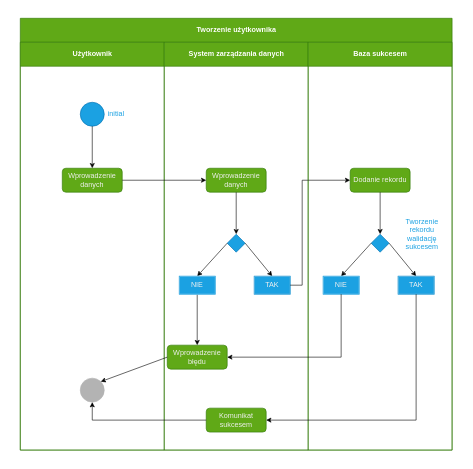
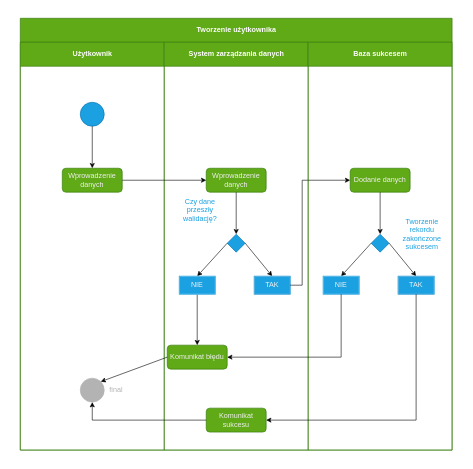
- <mxCell id="6" value="initial" style="text;html=1;align=center;verticalAlign=middle;whiteSpace=wrap;rounded=0;fontColor=#1BA1E2;" parent="4" vertex="1"><mxGeometry x="40" y="10" width="40" height="20" as="geometry" /></mxCell>
- <mxCell id="43" value="Dodanie rekordu" style="text;html=1;strokeColor=none;fillColor=none;align=center;verticalAlign=middle;whiteSpace=wrap;rounded=0;fontColor=#F0F0F0;" parent="41" vertex="1"><mxGeometry width="100" height="40" as="geometry" /></mxCell>
+ <mxCell id="43" value="Dodanie danych" style="text;html=1;strokeColor=none;fillColor=none;align=center;verticalAlign=middle;whiteSpace=wrap;rounded=0;fontColor=#F0F0F0;" parent="41" vertex="1"><mxGeometry width="100" height="40" as="geometry" /></mxCell>
+ <mxCell id="20" value="Czy dane przeszły walidację?" style="text;html=1;strokeColor=none;fillColor=none;align=center;verticalAlign=middle;whiteSpace=wrap;rounded=0;fontColor=#1BA1E2;" parent="14" vertex="1"><mxGeometry x="20" y="250" width="80" height="60" as="geometry" /></mxCell>
- <mxCell id="46" value="Tworzenie rekordu walidację sukcesem" style="text;html=1;strokeColor=none;fillColor=none;align=center;verticalAlign=middle;whiteSpace=wrap;rounded=0;fontColor=#1BA1E2;" vertex="1" parent="40"><mxGeometry x="150" y="290" width="80" height="60" as="geometry" /></mxCell>
+ <mxCell id="46" value="Tworzenie rekordu zakończone sukcesem" style="text;html=1;strokeColor=none;fillColor=none;align=center;verticalAlign=middle;whiteSpace=wrap;rounded=0;fontColor=#1BA1E2;" vertex="1" parent="40"><mxGeometry x="150" y="290" width="80" height="60" as="geometry" /></mxCell>
- <mxCell id="25" value="Wprowadzenie błędu" style="text;html=1;strokeColor=none;fillColor=none;align=center;verticalAlign=middle;whiteSpace=wrap;rounded=0;fontColor=#F0F0F0;" parent="23" vertex="1"><mxGeometry width="100" height="40" as="geometry" /></mxCell>
+ <mxCell id="25" value="Komunikat błędu" style="text;html=1;strokeColor=none;fillColor=none;align=center;verticalAlign=middle;whiteSpace=wrap;rounded=0;fontColor=#F0F0F0;" parent="23" vertex="1"><mxGeometry width="100" height="40" as="geometry" /></mxCell>
+ <mxCell id="13" value="final" style="text;html=1;align=center;verticalAlign=middle;whiteSpace=wrap;rounded=0;fontColor=#B3B3B3;" parent="11" vertex="1"><mxGeometry x="40" y="10" width="40" height="20" as="geometry" /></mxCell>
- <mxCell id="29" value="Komunikat sukcesem" style="text;html=1;strokeColor=none;fillColor=none;align=center;verticalAlign=middle;whiteSpace=wrap;rounded=0;fontColor=#F0F0F0;" parent="27" vertex="1"><mxGeometry width="100" height="40" as="geometry" /></mxCell>
+ <mxCell id="29" value="Komunikat sukcesu" style="text;html=1;strokeColor=none;fillColor=none;align=center;verticalAlign=middle;whiteSpace=wrap;rounded=0;fontColor=#F0F0F0;" parent="27" vertex="1"><mxGeometry width="100" height="40" as="geometry" /></mxCell>
